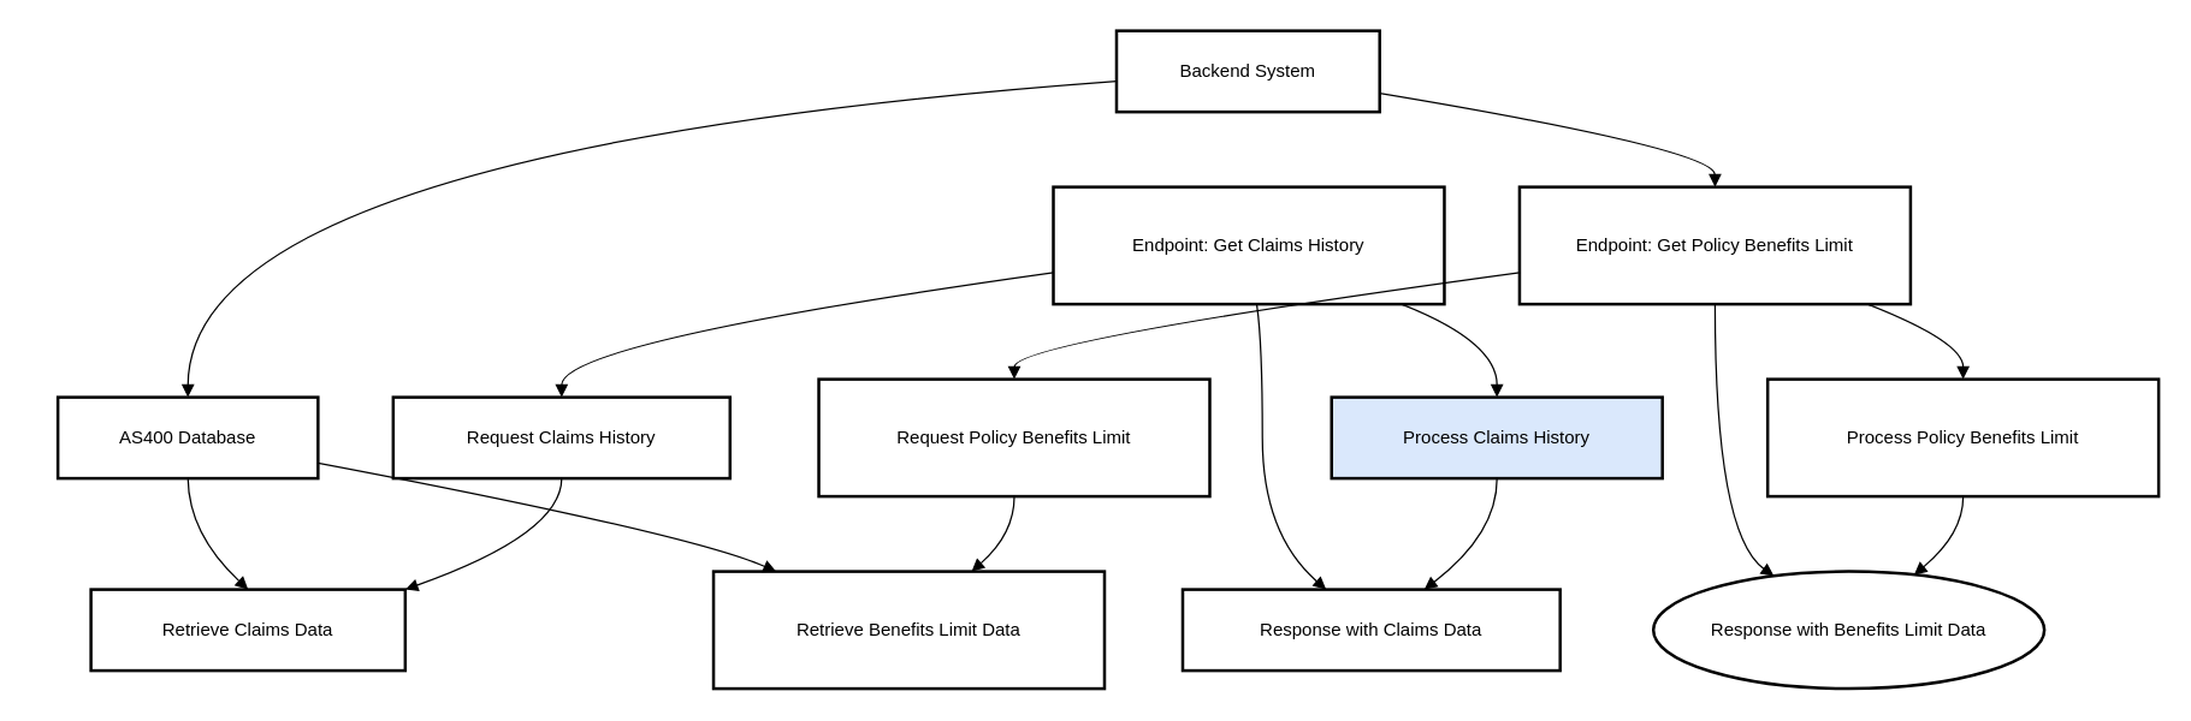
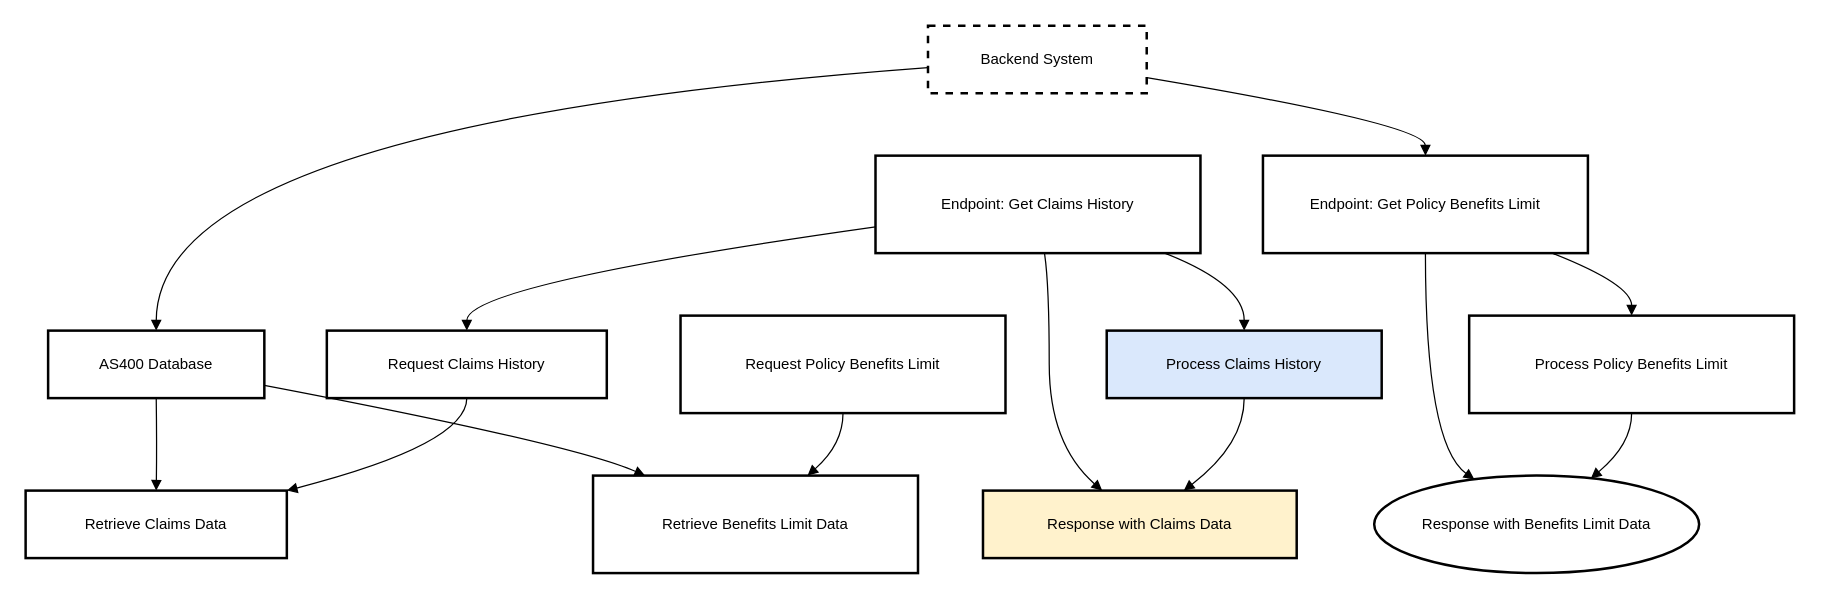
- <mxCell id="2" value="Backend System" style="whiteSpace=wrap;strokeWidth=2;" vertex="1" parent="1"><mxGeometry x="742" y="20" width="175" height="54" as="geometry" /></mxCell>
+ <mxCell id="2" value="Backend System" style="whiteSpace=wrap;strokeWidth=2;dashed=1;" vertex="1" parent="1"><mxGeometry x="742" y="20" width="175" height="54" as="geometry" /></mxCell>
- <mxCell id="19" value="" style="curved=1;startArrow=none;endArrow=block;exitX=0;exitY=0.73;entryX=0.5;entryY=0;" edge="1" parent="1" source="5" target="9"><mxGeometry relative="1" as="geometry"><Array as="points"><mxPoint x="674" y="227" /></Array></mxGeometry></mxCell>
- <mxCell id="12" value="Retrieve Claims Data" style="whiteSpace=wrap;strokeWidth=2;" vertex="1" parent="1"><mxGeometry x="60" y="392" width="209" height="54" as="geometry" /></mxCell>
+ <mxCell id="12" value="Retrieve Claims Data" style="whiteSpace=wrap;strokeWidth=2;" vertex="1" parent="1"><mxGeometry x="20" y="392" width="209" height="54" as="geometry" /></mxCell>
- <mxCell id="8" value="Response with Claims Data" style="whiteSpace=wrap;strokeWidth=2;" vertex="1" parent="1"><mxGeometry x="786" y="392" width="251" height="54" as="geometry" /></mxCell>
+ <mxCell id="8" value="Response with Claims Data" style="whiteSpace=wrap;strokeWidth=2;fillColor=#fff2cc;" vertex="1" parent="1"><mxGeometry x="786" y="392" width="251" height="54" as="geometry" /></mxCell>
